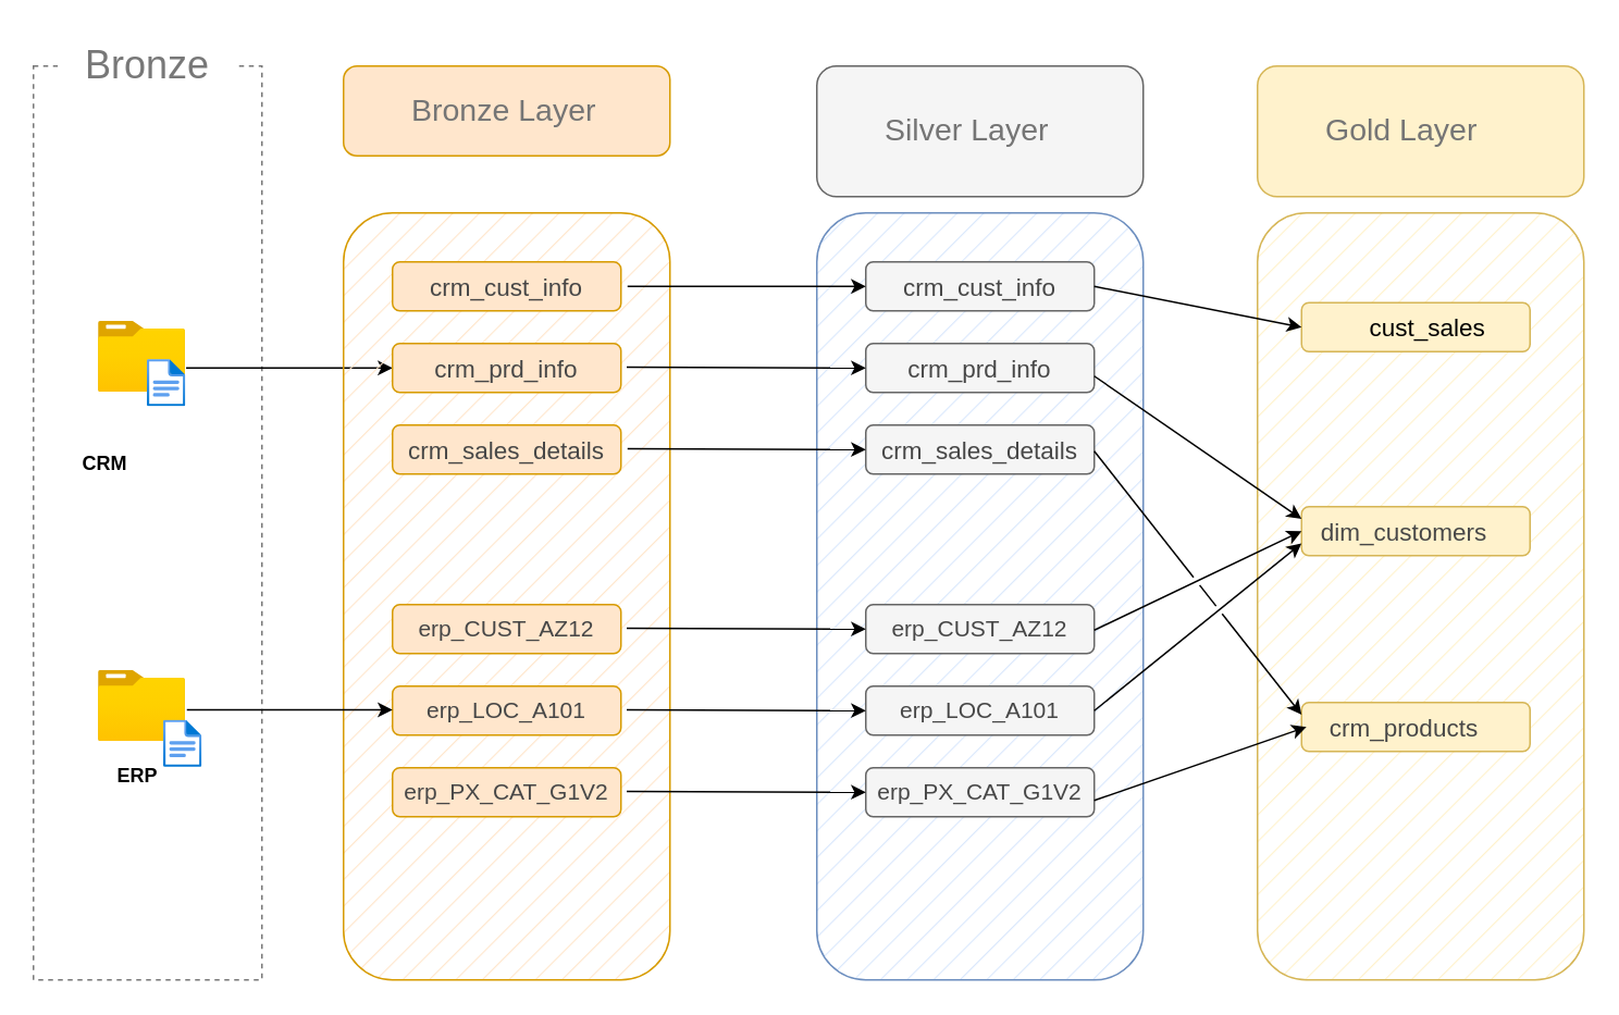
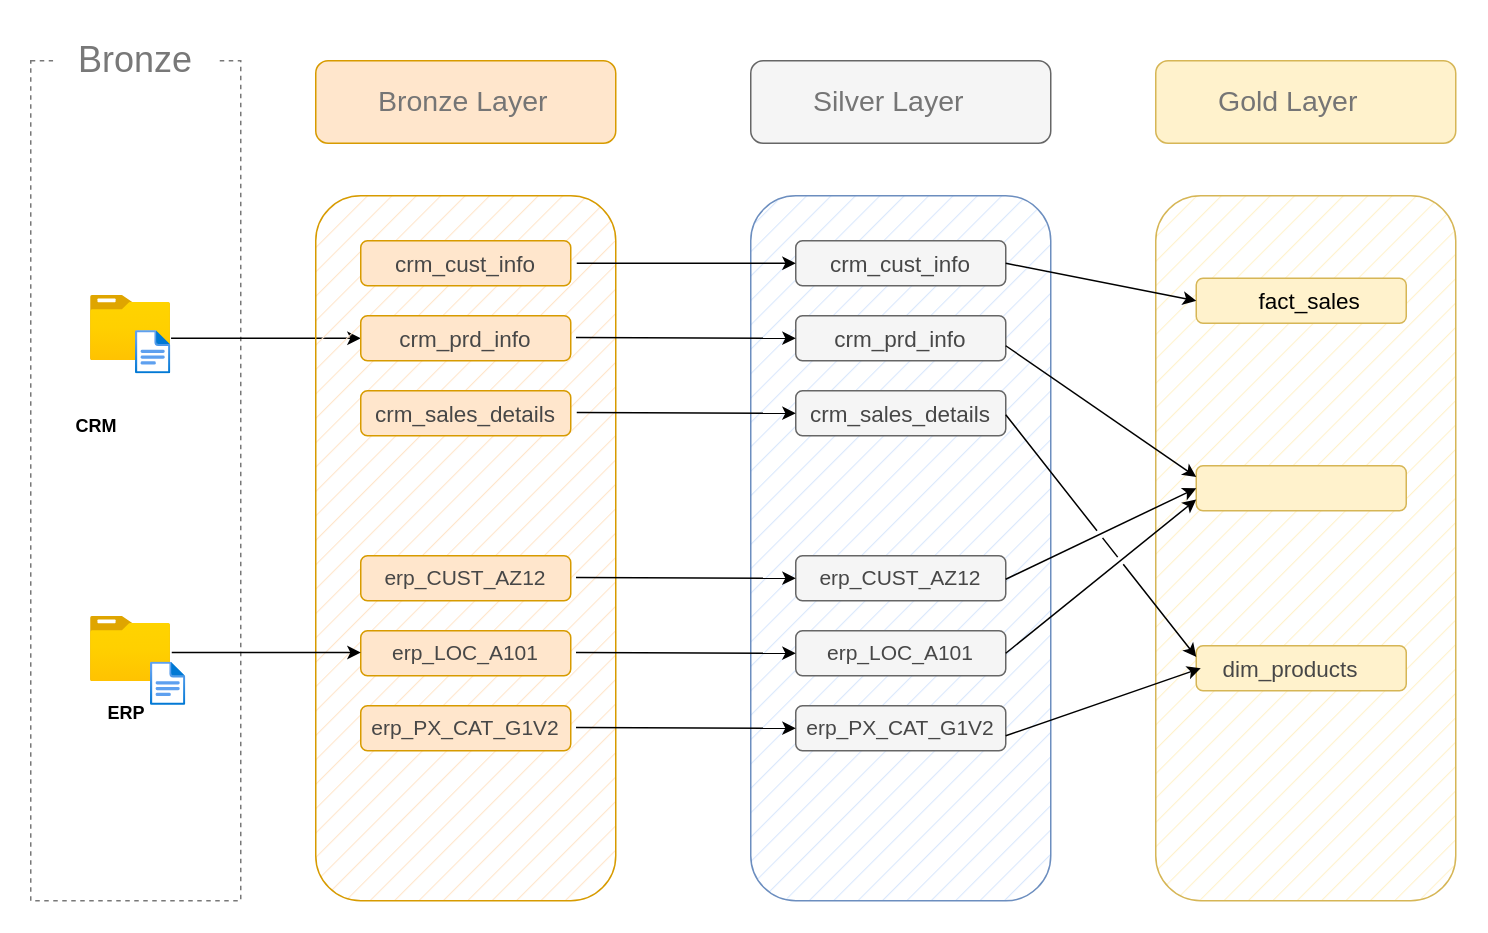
- <mxCell id="26" value="&lt;blockquote style=&quot;margin: 0 0 0 40px; border: none; padding: 0px;&quot;&gt;&lt;font style=&quot;font-size: 19px; color: light-dark(rgb(117, 117, 117), rgb(237, 237, 237));&quot;&gt;Silver Layer&lt;/font&gt;&lt;/blockquote&gt;" style="rounded=1;whiteSpace=wrap;html=1;fillColor=#f5f5f5;strokeColor=#666666;fillStyle=auto;align=left;fontColor=#333333;" parent="1" vertex="1"><mxGeometry x="500" y="40" width="200" height="80" as="geometry" /></mxCell>
+ <mxCell id="26" value="&lt;blockquote style=&quot;margin: 0 0 0 40px; border: none; padding: 0px;&quot;&gt;&lt;font style=&quot;font-size: 19px; color: light-dark(rgb(117, 117, 117), rgb(237, 237, 237));&quot;&gt;Silver Layer&lt;/font&gt;&lt;/blockquote&gt;" style="rounded=1;whiteSpace=wrap;html=1;fillColor=#f5f5f5;strokeColor=#666666;fillStyle=auto;align=left;fontColor=#333333;" parent="1" vertex="1"><mxGeometry x="500" y="40" width="200" height="55" as="geometry" /></mxCell>
- <mxCell id="46" value="&lt;blockquote style=&quot;margin: 0 0 0 40px; border: none; padding: 0px;&quot;&gt;&lt;font style=&quot;font-size: 19px; color: light-dark(rgb(117, 117, 117), rgb(237, 237, 237));&quot;&gt;Gold Layer&lt;/font&gt;&lt;/blockquote&gt;" style="rounded=1;whiteSpace=wrap;html=1;fillColor=#fff2cc;strokeColor=#d6b656;fillStyle=auto;align=left;" vertex="1" parent="1"><mxGeometry x="770" y="40" width="200" height="80" as="geometry" /></mxCell>
+ <mxCell id="46" value="&lt;blockquote style=&quot;margin: 0 0 0 40px; border: none; padding: 0px;&quot;&gt;&lt;font style=&quot;font-size: 19px; color: light-dark(rgb(117, 117, 117), rgb(237, 237, 237));&quot;&gt;Gold Layer&lt;/font&gt;&lt;/blockquote&gt;" style="rounded=1;whiteSpace=wrap;html=1;fillColor=#fff2cc;strokeColor=#d6b656;fillStyle=auto;align=left;" vertex="1" parent="1"><mxGeometry x="770" y="40" width="200" height="55" as="geometry" /></mxCell>
- <mxCell id="52" value="&lt;blockquote style=&quot;margin: 0 0 0 40px; border: none; padding: 0px;&quot;&gt;&lt;font style=&quot;font-size: 15px;&quot;&gt;cust_sales&lt;/font&gt;&lt;/blockquote&gt;" style="rounded=1;whiteSpace=wrap;html=1;fillColor=#fff2cc;strokeColor=#d6b656;fillStyle=auto;align=left;" vertex="1" parent="1"><mxGeometry x="797" y="185" width="140" height="30" as="geometry" /></mxCell>
+ <mxCell id="52" value="&lt;blockquote style=&quot;margin: 0 0 0 40px; border: none; padding: 0px;&quot;&gt;&lt;font style=&quot;font-size: 15px;&quot;&gt;fact_sales&lt;/font&gt;&lt;/blockquote&gt;" style="rounded=1;whiteSpace=wrap;html=1;fillColor=#fff2cc;strokeColor=#d6b656;fillStyle=auto;align=left;" vertex="1" parent="1"><mxGeometry x="797" y="185" width="140" height="30" as="geometry" /></mxCell>
- <mxCell id="50" value="&lt;font style=&quot;font-size: 15px; color: light-dark(rgb(71, 71, 71), rgb(237, 237, 237));&quot;&gt;dim_customers&lt;/font&gt;" style="text;html=1;align=center;verticalAlign=middle;whiteSpace=wrap;rounded=0;" vertex="1" parent="1"><mxGeometry x="810" y="310" width="100" height="30" as="geometry" /></mxCell>
- <mxCell id="51" value="&lt;font style=&quot;font-size: 15px; color: light-dark(rgb(71, 71, 71), rgb(237, 237, 237));&quot;&gt;crm_products&lt;/font&gt;" style="text;html=1;align=center;verticalAlign=middle;whiteSpace=wrap;rounded=0;" vertex="1" parent="1"><mxGeometry x="800" y="430" width="120" height="30" as="geometry" /></mxCell>
+ <mxCell id="51" value="&lt;font style=&quot;font-size: 15px; color: light-dark(rgb(71, 71, 71), rgb(237, 237, 237));&quot;&gt;dim_products&lt;/font&gt;" style="text;html=1;align=center;verticalAlign=middle;whiteSpace=wrap;rounded=0;" vertex="1" parent="1"><mxGeometry x="800" y="430" width="120" height="30" as="geometry" /></mxCell>
